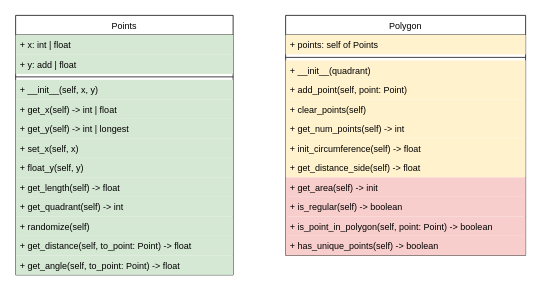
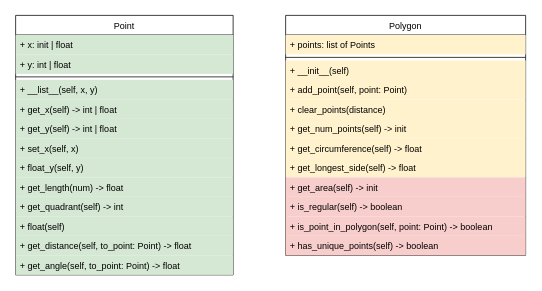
- <mxCell id="2" value="Points" style="swimlane;fontStyle=0;align=center;verticalAlign=top;childLayout=stackLayout;horizontal=1;startSize=26;horizontalStack=0;resizeParent=1;resizeLast=0;collapsible=1;marginBottom=0;rounded=0;shadow=0;strokeWidth=1;" parent="1" vertex="1"><mxGeometry x="20" y="20" width="290" height="346" as="geometry"><mxRectangle x="230" y="140" width="160" height="26" as="alternateBounds" /></mxGeometry></mxCell>
+ <mxCell id="2" value="Point" style="swimlane;fontStyle=0;align=center;verticalAlign=top;childLayout=stackLayout;horizontal=1;startSize=26;horizontalStack=0;resizeParent=1;resizeLast=0;collapsible=1;marginBottom=0;rounded=0;shadow=0;strokeWidth=1;" parent="1" vertex="1"><mxGeometry x="20" y="20" width="290" height="346" as="geometry"><mxRectangle x="230" y="140" width="160" height="26" as="alternateBounds" /></mxGeometry></mxCell>
- <mxCell id="3" value="+ x: int | float" style="text;align=left;verticalAlign=top;spacingLeft=4;spacingRight=4;overflow=hidden;rotatable=0;points=[[0,0.5],[1,0.5]];portConstraint=eastwest;fillColor=#d5e8d4;strokeColor=none;" parent="2" vertex="1"><mxGeometry y="26" width="290" height="26" as="geometry" /></mxCell>
+ <mxCell id="3" value="+ x: init | float" style="text;align=left;verticalAlign=top;spacingLeft=4;spacingRight=4;overflow=hidden;rotatable=0;points=[[0,0.5],[1,0.5]];portConstraint=eastwest;fillColor=#d5e8d4;strokeColor=none;" parent="2" vertex="1"><mxGeometry y="26" width="290" height="26" as="geometry" /></mxCell>
- <mxCell id="17" value="+ points: self of Points" style="text;align=left;verticalAlign=top;spacingLeft=4;spacingRight=4;overflow=hidden;rotatable=0;points=[[0,0.5],[1,0.5]];portConstraint=eastwest;fillColor=#fff2cc;strokeColor=none;" parent="16" vertex="1"><mxGeometry y="26" width="320" height="26" as="geometry" /></mxCell>
+ <mxCell id="17" value="+ points: list of Points" style="text;align=left;verticalAlign=top;spacingLeft=4;spacingRight=4;overflow=hidden;rotatable=0;points=[[0,0.5],[1,0.5]];portConstraint=eastwest;fillColor=#fff2cc;strokeColor=none;" parent="16" vertex="1"><mxGeometry y="26" width="320" height="26" as="geometry" /></mxCell>
- <mxCell id="4" value="+ y: add | float" style="text;align=left;verticalAlign=top;spacingLeft=4;spacingRight=4;overflow=hidden;rotatable=0;points=[[0,0.5],[1,0.5]];portConstraint=eastwest;fillColor=#d5e8d4;" vertex="1" parent="2"><mxGeometry y="52" width="290" height="26" as="geometry" /></mxCell>
+ <mxCell id="4" value="+ y: int | float" style="text;align=left;verticalAlign=top;spacingLeft=4;spacingRight=4;overflow=hidden;rotatable=0;points=[[0,0.5],[1,0.5]];portConstraint=eastwest;fillColor=#d5e8d4;" vertex="1" parent="2"><mxGeometry y="52" width="290" height="26" as="geometry" /></mxCell>
- <mxCell id="19" value="+ __init__(quadrant)" style="text;align=left;verticalAlign=top;spacingLeft=4;spacingRight=4;overflow=hidden;rotatable=0;points=[[0,0.5],[1,0.5]];portConstraint=eastwest;fillColor=#fff2cc;strokeColor=none;" parent="16" vertex="1"><mxGeometry y="60" width="320" height="26" as="geometry" /></mxCell>
+ <mxCell id="19" value="+ __init__(self)" style="text;align=left;verticalAlign=top;spacingLeft=4;spacingRight=4;overflow=hidden;rotatable=0;points=[[0,0.5],[1,0.5]];portConstraint=eastwest;fillColor=#fff2cc;strokeColor=none;" parent="16" vertex="1"><mxGeometry y="60" width="320" height="26" as="geometry" /></mxCell>
- <mxCell id="6" value="+ __init__(self, x, y)" style="text;align=left;verticalAlign=top;spacingLeft=4;spacingRight=4;overflow=hidden;rotatable=0;points=[[0,0.5],[1,0.5]];portConstraint=eastwest;fillColor=#d5e8d4;" parent="2" vertex="1"><mxGeometry y="86" width="290" height="26" as="geometry" /></mxCell>
+ <mxCell id="6" value="+ __list__(self, x, y)" style="text;align=left;verticalAlign=top;spacingLeft=4;spacingRight=4;overflow=hidden;rotatable=0;points=[[0,0.5],[1,0.5]];portConstraint=eastwest;fillColor=#d5e8d4;" parent="2" vertex="1"><mxGeometry y="86" width="290" height="26" as="geometry" /></mxCell>
- <mxCell id="21" value="+ clear_points(self)" style="text;align=left;verticalAlign=top;spacingLeft=4;spacingRight=4;overflow=hidden;rotatable=0;points=[[0,0.5],[1,0.5]];portConstraint=eastwest;fillColor=#fff2cc;strokeColor=none;" vertex="1" parent="16"><mxGeometry y="112" width="320" height="26" as="geometry" /></mxCell>
+ <mxCell id="21" value="+ clear_points(distance)" style="text;align=left;verticalAlign=top;spacingLeft=4;spacingRight=4;overflow=hidden;rotatable=0;points=[[0,0.5],[1,0.5]];portConstraint=eastwest;fillColor=#fff2cc;strokeColor=none;" vertex="1" parent="16"><mxGeometry y="112" width="320" height="26" as="geometry" /></mxCell>
- <mxCell id="8" value="+ get_y(self) -&gt; int | longest" style="text;align=left;verticalAlign=top;spacingLeft=4;spacingRight=4;overflow=hidden;rotatable=0;points=[[0,0.5],[1,0.5]];portConstraint=eastwest;fillColor=#d5e8d4;" vertex="1" parent="2"><mxGeometry y="138" width="290" height="26" as="geometry" /></mxCell>
+ <mxCell id="8" value="+ get_y(self) -&gt; int | float" style="text;align=left;verticalAlign=top;spacingLeft=4;spacingRight=4;overflow=hidden;rotatable=0;points=[[0,0.5],[1,0.5]];portConstraint=eastwest;fillColor=#d5e8d4;" vertex="1" parent="2"><mxGeometry y="138" width="290" height="26" as="geometry" /></mxCell>
- <mxCell id="22" value="+ get_num_points(self) -&gt; int" style="text;align=left;verticalAlign=top;spacingLeft=4;spacingRight=4;overflow=hidden;rotatable=0;points=[[0,0.5],[1,0.5]];portConstraint=eastwest;fillColor=#fff2cc;strokeColor=none;" vertex="1" parent="16"><mxGeometry y="138" width="320" height="26" as="geometry" /></mxCell>
+ <mxCell id="22" value="+ get_num_points(self) -&gt; init" style="text;align=left;verticalAlign=top;spacingLeft=4;spacingRight=4;overflow=hidden;rotatable=0;points=[[0,0.5],[1,0.5]];portConstraint=eastwest;fillColor=#fff2cc;strokeColor=none;" vertex="1" parent="16"><mxGeometry y="138" width="320" height="26" as="geometry" /></mxCell>
- <mxCell id="23" value="+ init_circumference(self) -&gt; float" style="text;align=left;verticalAlign=top;spacingLeft=4;spacingRight=4;overflow=hidden;rotatable=0;points=[[0,0.5],[1,0.5]];portConstraint=eastwest;fillColor=#fff2cc;strokeColor=none;" vertex="1" parent="16"><mxGeometry y="164" width="320" height="26" as="geometry" /></mxCell>
+ <mxCell id="23" value="+ get_circumference(self) -&gt; float" style="text;align=left;verticalAlign=top;spacingLeft=4;spacingRight=4;overflow=hidden;rotatable=0;points=[[0,0.5],[1,0.5]];portConstraint=eastwest;fillColor=#fff2cc;strokeColor=none;" vertex="1" parent="16"><mxGeometry y="164" width="320" height="26" as="geometry" /></mxCell>
- <mxCell id="24" value="+ get_distance_side(self) -&gt; float" style="text;align=left;verticalAlign=top;spacingLeft=4;spacingRight=4;overflow=hidden;rotatable=0;points=[[0,0.5],[1,0.5]];portConstraint=eastwest;fillColor=#fff2cc;strokeColor=none;" vertex="1" parent="16"><mxGeometry y="190" width="320" height="26" as="geometry" /></mxCell>
+ <mxCell id="24" value="+ get_longest_side(self) -&gt; float" style="text;align=left;verticalAlign=top;spacingLeft=4;spacingRight=4;overflow=hidden;rotatable=0;points=[[0,0.5],[1,0.5]];portConstraint=eastwest;fillColor=#fff2cc;strokeColor=none;" vertex="1" parent="16"><mxGeometry y="190" width="320" height="26" as="geometry" /></mxCell>
- <mxCell id="11" value="+ get_length(self) -&gt; float" style="text;align=left;verticalAlign=top;spacingLeft=4;spacingRight=4;overflow=hidden;rotatable=0;points=[[0,0.5],[1,0.5]];portConstraint=eastwest;fillColor=#d5e8d4;" vertex="1" parent="2"><mxGeometry y="216" width="290" height="26" as="geometry" /></mxCell>
+ <mxCell id="11" value="+ get_length(num) -&gt; float" style="text;align=left;verticalAlign=top;spacingLeft=4;spacingRight=4;overflow=hidden;rotatable=0;points=[[0,0.5],[1,0.5]];portConstraint=eastwest;fillColor=#d5e8d4;" vertex="1" parent="2"><mxGeometry y="216" width="290" height="26" as="geometry" /></mxCell>
- <mxCell id="13" value="+ randomize(self)" style="text;align=left;verticalAlign=top;spacingLeft=4;spacingRight=4;overflow=hidden;rotatable=0;points=[[0,0.5],[1,0.5]];portConstraint=eastwest;fillColor=#d5e8d4;" vertex="1" parent="2"><mxGeometry y="268" width="290" height="26" as="geometry" /></mxCell>
+ <mxCell id="13" value="+ float(self)" style="text;align=left;verticalAlign=top;spacingLeft=4;spacingRight=4;overflow=hidden;rotatable=0;points=[[0,0.5],[1,0.5]];portConstraint=eastwest;fillColor=#d5e8d4;" vertex="1" parent="2"><mxGeometry y="268" width="290" height="26" as="geometry" /></mxCell>
